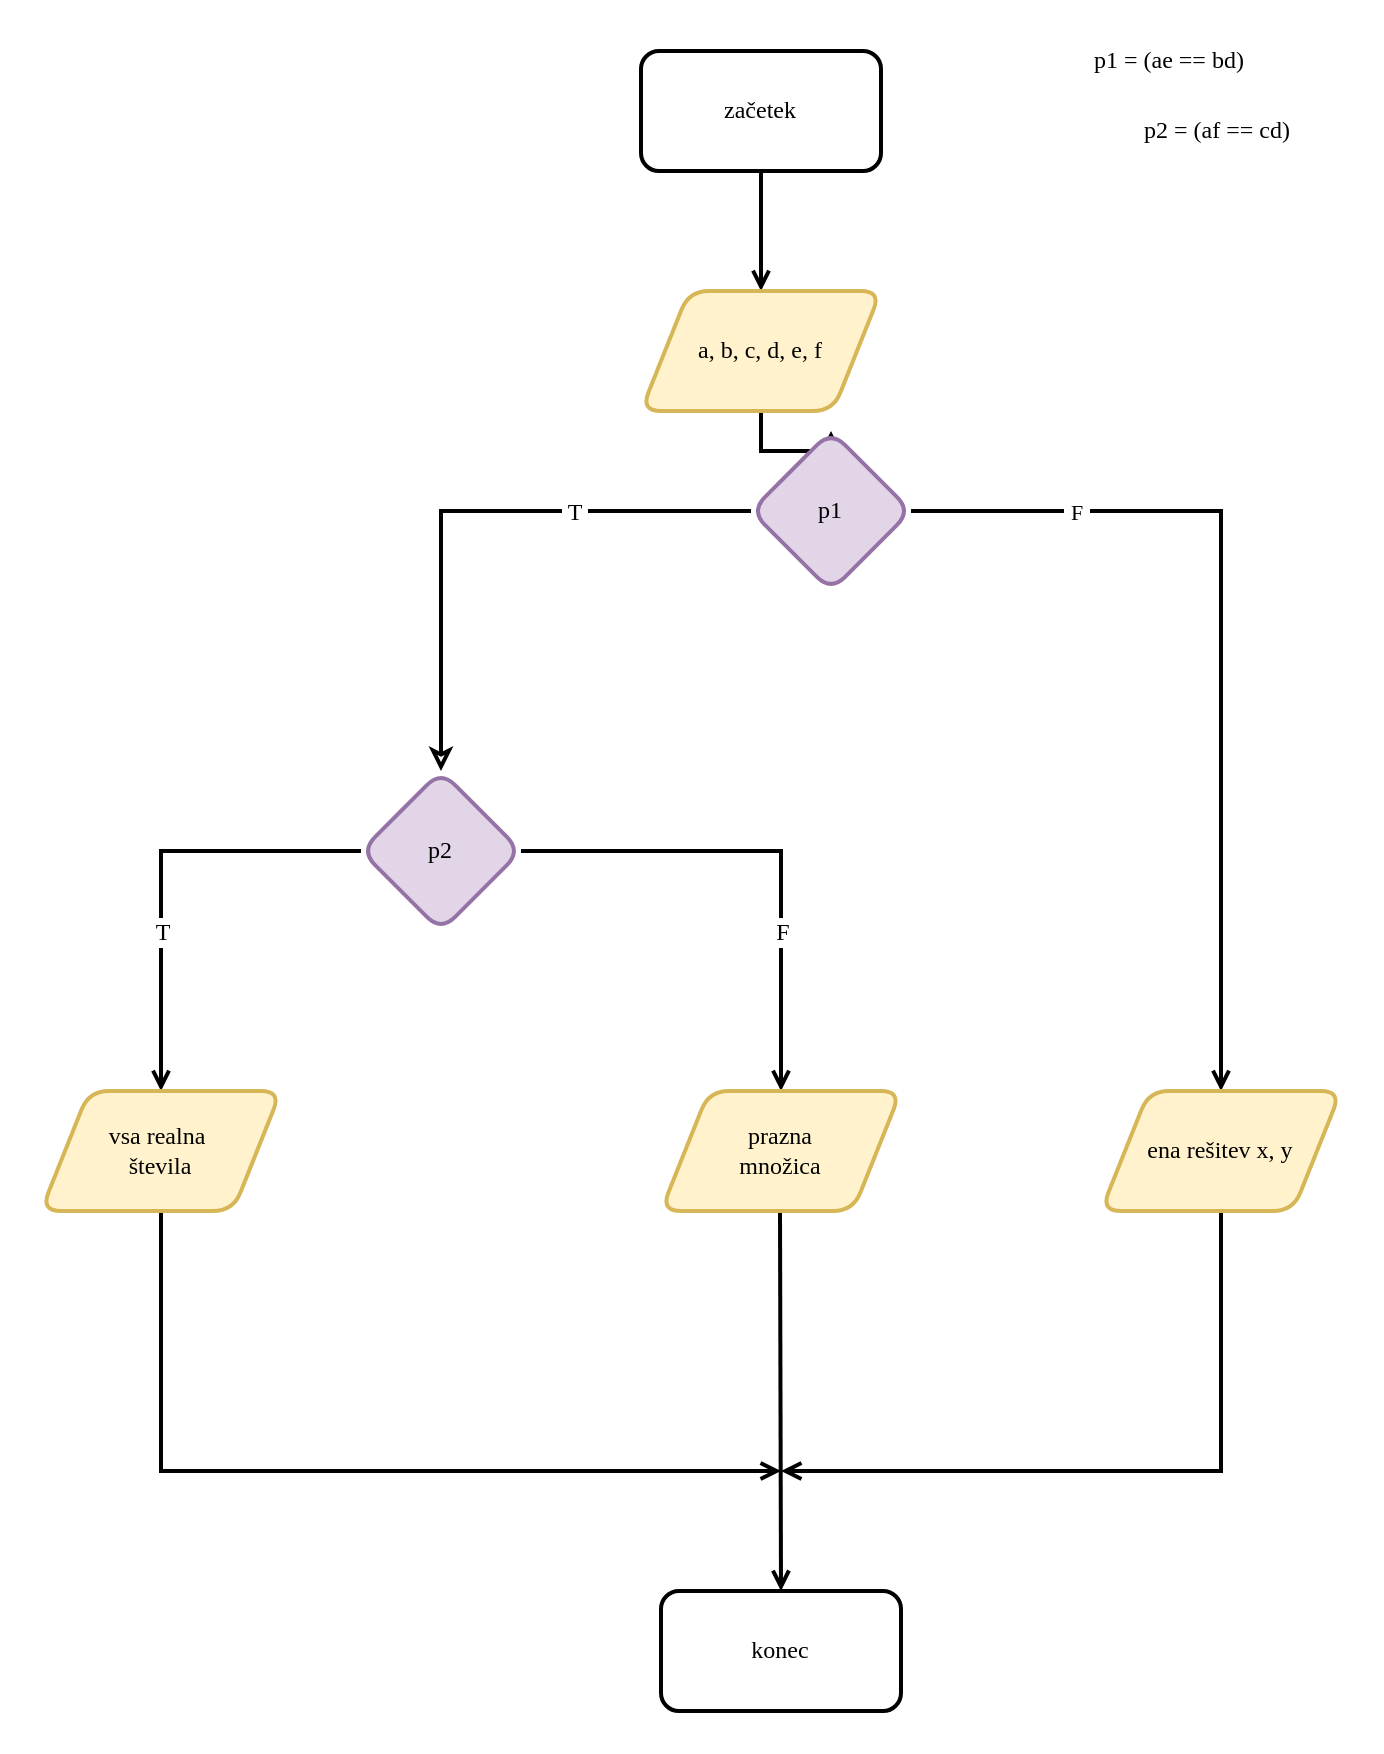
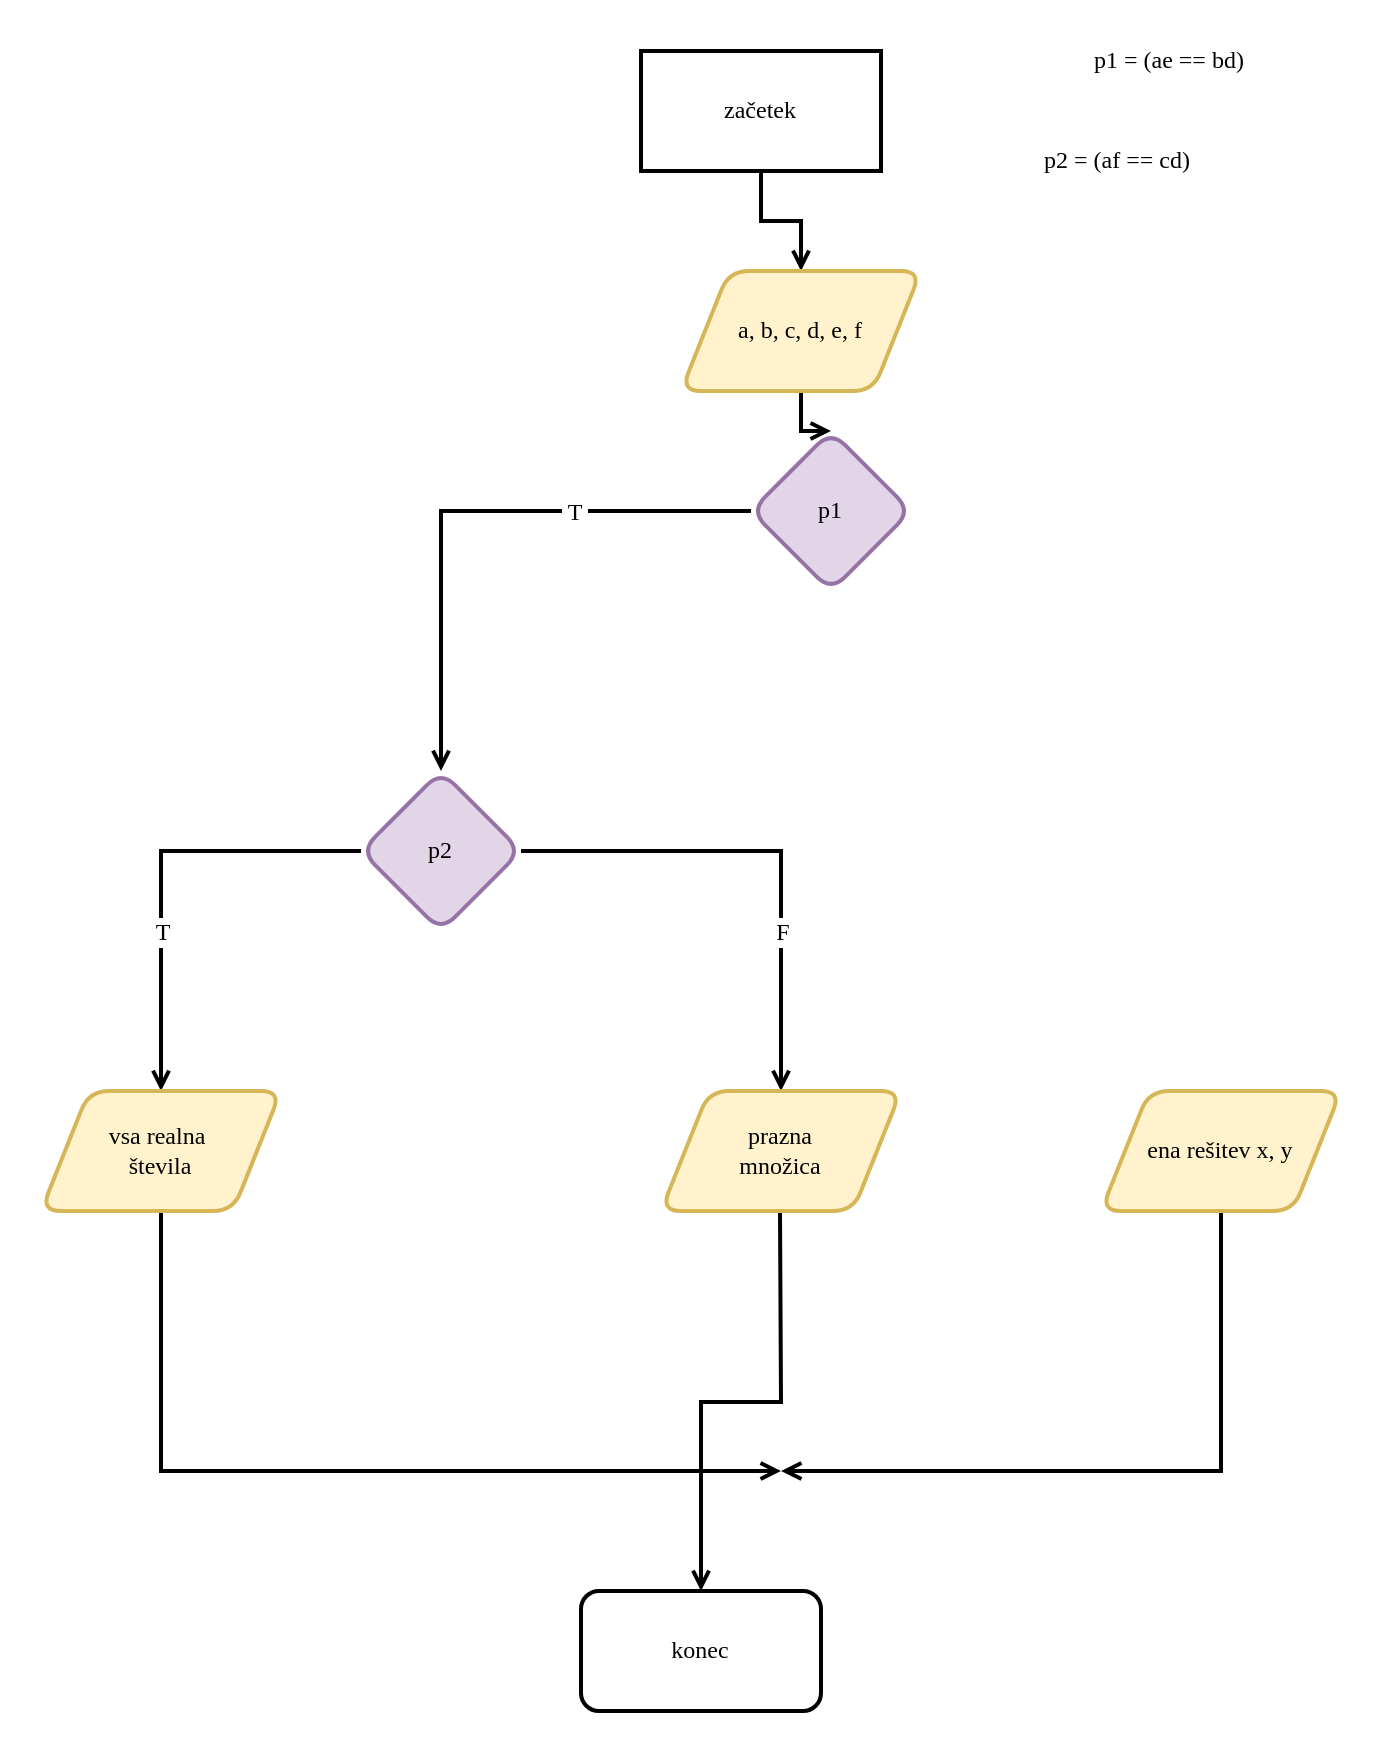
- <mxCell id="3" value="začetek" style="rounded=1;whiteSpace=wrap;html=1;fontFamily=Georgia;strokeWidth=2;" parent="1" vertex="1"><mxGeometry x="320" y="25" width="120" height="60" as="geometry" /></mxCell>
+ <mxCell id="3" value="začetek" style="whiteSpace=wrap;html=1;fontFamily=Georgia;strokeWidth=2;rounded=0;" parent="1" vertex="1"><mxGeometry x="320" y="25" width="120" height="60" as="geometry" /></mxCell>
- <mxCell id="15" value="p2 = (af == cd)" style="text;html=1;align=left;verticalAlign=middle;resizable=0;points=[];autosize=1;fontFamily=Georgia;" parent="1" vertex="1"><mxGeometry x="570" y="55" width="100" height="20" as="geometry" /></mxCell>
+ <mxCell id="15" value="p2 = (af == cd)" style="text;html=1;align=left;verticalAlign=middle;resizable=0;points=[];autosize=1;fontFamily=Georgia;" parent="1" vertex="1"><mxGeometry x="520" y="70" width="100" height="20" as="geometry" /></mxCell>
- <mxCell id="5" value="a, b, c, d, e, f" style="shape=parallelogram;perimeter=parallelogramPerimeter;whiteSpace=wrap;html=1;strokeWidth=2;fontFamily=Georgia;fillColor=#fff2cc;strokeColor=#d6b656;rounded=1;" parent="1" vertex="1"><mxGeometry x="320" y="145" width="120" height="60" as="geometry" /></mxCell>
+ <mxCell id="5" value="a, b, c, d, e, f" style="shape=parallelogram;perimeter=parallelogramPerimeter;whiteSpace=wrap;html=1;strokeWidth=2;fontFamily=Georgia;fillColor=#fff2cc;strokeColor=#d6b656;rounded=1;" parent="1" vertex="1"><mxGeometry x="340" y="135" width="120" height="60" as="geometry" /></mxCell>
- <mxCell id="8" style="edgeStyle=orthogonalEdgeStyle;rounded=0;orthogonalLoop=1;jettySize=auto;html=1;entryX=0.5;entryY=0;entryDx=0;entryDy=0;endArrow=open;endFill=0;strokeWidth=2;" parent="1" source="10" target="21" edge="1"><mxGeometry relative="1" as="geometry" /></mxCell>
- <mxCell id="9" value="&amp;nbsp;&lt;font face=&quot;Georgia&quot;&gt;F&lt;/font&gt;&amp;nbsp;" style="edgeLabel;html=1;align=center;verticalAlign=middle;resizable=0;points=[];" parent="8" vertex="1" connectable="0"><mxGeometry x="-0.633" relative="1" as="geometry"><mxPoint as="offset" /></mxGeometry></mxCell>
- <mxCell id="6" style="edgeStyle=orthogonalEdgeStyle;rounded=0;orthogonalLoop=1;jettySize=auto;html=1;endArrow=classic;endFill=0;strokeWidth=2;fontFamily=Georgia;entryX=0.5;entryY=0;entryDx=0;entryDy=0;" parent="1" source="10" target="16" edge="1"><mxGeometry relative="1" as="geometry"><mxPoint x="360" y="385" as="targetPoint" /><Array as="points"><mxPoint x="220" y="365" /><mxPoint x="220" y="365" /></Array></mxGeometry></mxCell>
+ <mxCell id="6" style="edgeStyle=orthogonalEdgeStyle;rounded=0;orthogonalLoop=1;jettySize=auto;html=1;endArrow=open;endFill=0;strokeWidth=2;fontFamily=Georgia;entryX=0.5;entryY=0;entryDx=0;entryDy=0;" parent="1" source="10" target="16" edge="1"><mxGeometry relative="1" as="geometry"><mxPoint x="360" y="385" as="targetPoint" /><Array as="points"><mxPoint x="220" y="365" /><mxPoint x="220" y="365" /></Array></mxGeometry></mxCell>
- <mxCell id="13" value="konec" style="rounded=1;whiteSpace=wrap;html=1;fontFamily=Georgia;strokeWidth=2;" parent="1" vertex="1"><mxGeometry x="330" y="795" width="120" height="60" as="geometry" /></mxCell>
+ <mxCell id="13" value="konec" style="rounded=1;whiteSpace=wrap;html=1;fontFamily=Georgia;strokeWidth=2;" parent="1" vertex="1"><mxGeometry x="290" y="795" width="120" height="60" as="geometry" /></mxCell>
